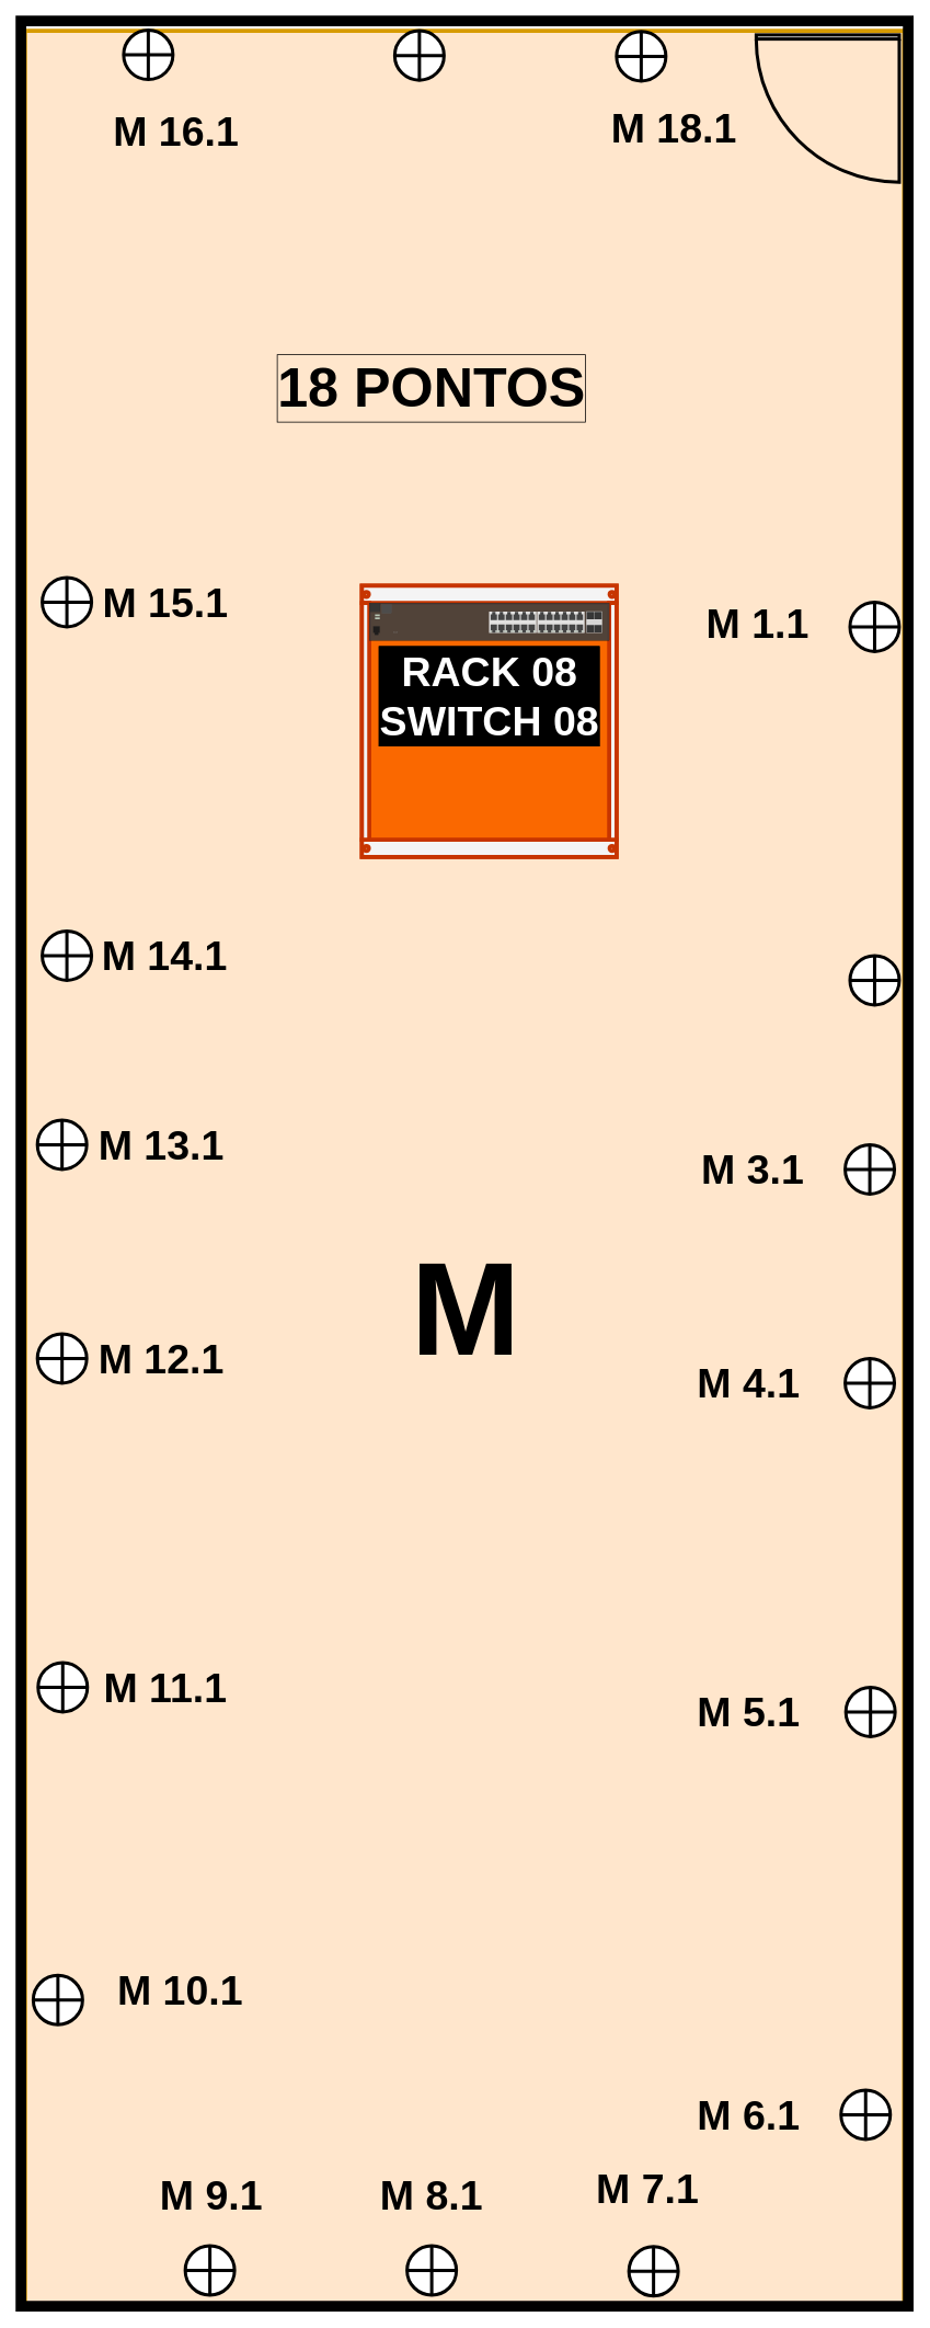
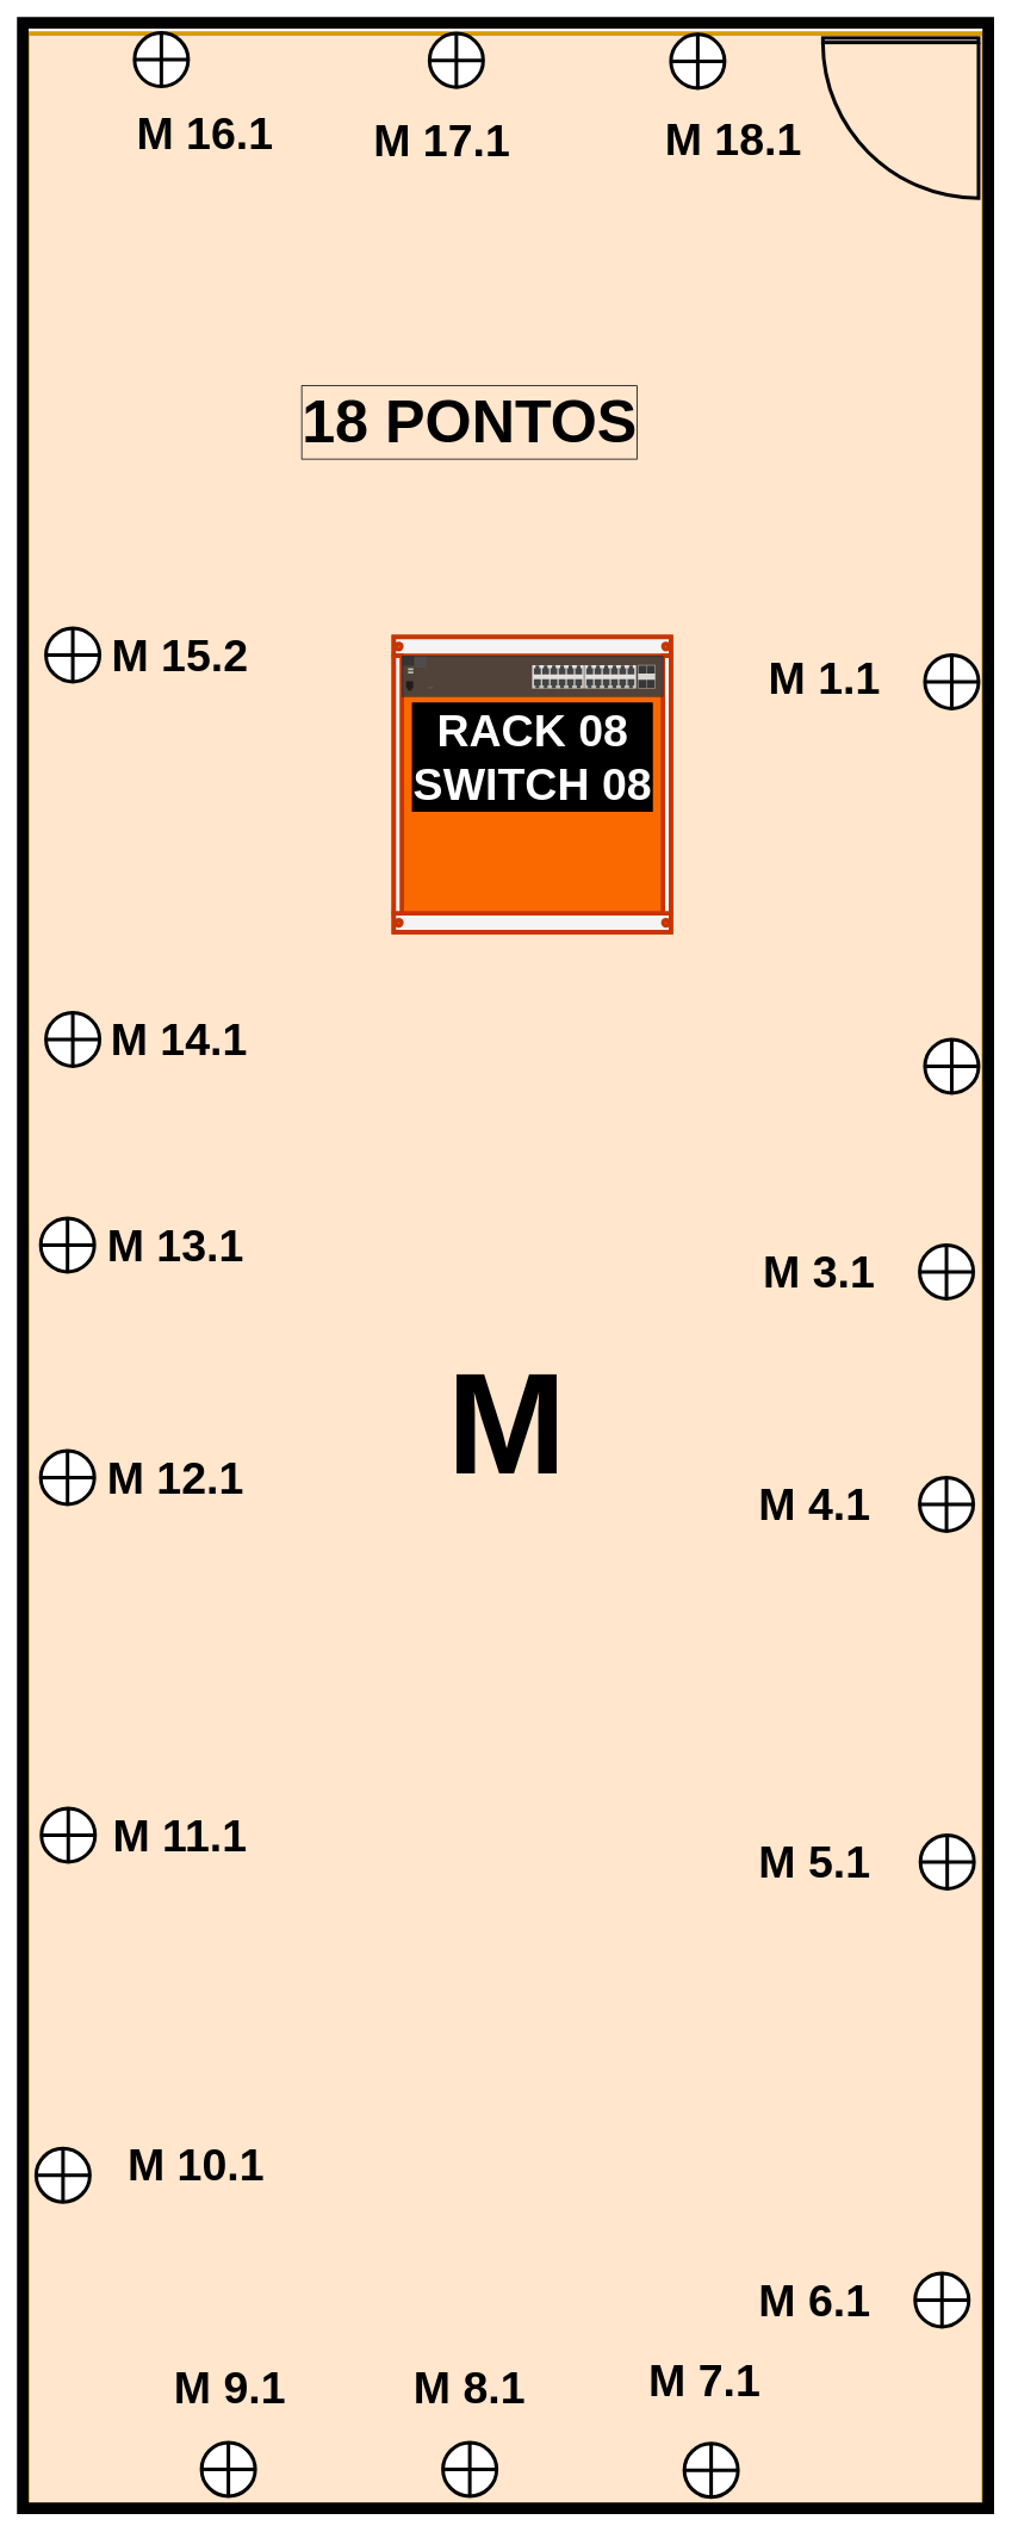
+ <mxCell id="42" value="&lt;span style=&quot;font-size: 50px;&quot;&gt;M 17.1&lt;/span&gt;" style="text;html=1;strokeColor=none;fillColor=none;align=center;verticalAlign=middle;whiteSpace=wrap;rounded=0;strokeWidth=8;fontSize=30;fontStyle=1" vertex="1" parent="1"><mxGeometry x="390" y="141.56" width="208.24" height="30" as="geometry" /></mxCell>
- <mxCell id="41" value="&lt;span style=&quot;font-size: 50px;&quot;&gt;M 16.1&lt;/span&gt;" style="text;html=1;strokeColor=none;fillColor=none;align=center;verticalAlign=middle;whiteSpace=wrap;rounded=0;strokeWidth=8;fontSize=30;fontStyle=1" vertex="1" parent="1"><mxGeometry x="100" y="144.31" width="228.24" height="30" as="geometry" /></mxCell>
+ <mxCell id="41" value="&lt;span style=&quot;font-size: 50px;&quot;&gt;M 16.1&lt;/span&gt;" style="text;html=1;strokeColor=none;fillColor=none;align=center;verticalAlign=middle;whiteSpace=wrap;rounded=0;strokeWidth=8;fontSize=30;fontStyle=1" vertex="1" parent="1"><mxGeometry x="115" y="134.31" width="228.24" height="30" as="geometry" /></mxCell>
- <mxCell id="40" value="&lt;span style=&quot;font-size: 50px;&quot;&gt;M 15.1&lt;/span&gt;" style="text;html=1;strokeColor=none;fillColor=none;align=center;verticalAlign=middle;whiteSpace=wrap;rounded=0;strokeWidth=8;fontSize=30;fontStyle=1" vertex="1" parent="1"><mxGeometry x="111.76" y="717" width="178.24" height="30" as="geometry" /></mxCell>
+ <mxCell id="40" value="&lt;span style=&quot;font-size: 50px;&quot;&gt;M 15.2&lt;/span&gt;" style="text;html=1;strokeColor=none;fillColor=none;align=center;verticalAlign=middle;whiteSpace=wrap;rounded=0;strokeWidth=8;fontSize=30;fontStyle=1" vertex="1" parent="1"><mxGeometry x="111.76" y="717" width="178.24" height="30" as="geometry" /></mxCell>
